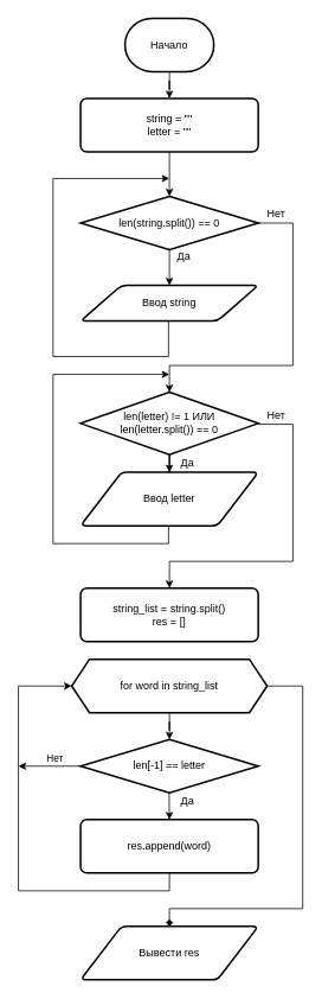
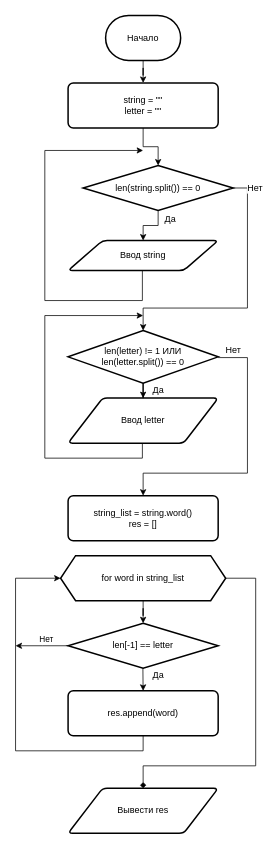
- <mxCell id="8" value="len(string.split()) == 0" style="strokeWidth=2;html=1;shape=mxgraph.flowchart.decision;whiteSpace=wrap;" parent="1" vertex="1"><mxGeometry x="90" y="220" width="200" height="60" as="geometry" /></mxCell>
+ <mxCell id="8" value="len(string.split()) == 0" style="strokeWidth=2;html=1;shape=mxgraph.flowchart.decision;whiteSpace=wrap;" parent="1" vertex="1"><mxGeometry x="110" y="220" width="200" height="60" as="geometry" /></mxCell>
- <mxCell id="9" value="&lt;div&gt;string_list = string.split()&lt;/div&gt;&lt;div&gt;res = []&lt;/div&gt;" style="rounded=1;whiteSpace=wrap;html=1;absoluteArcSize=1;arcSize=14;strokeWidth=2;strokeColor=default;align=center;verticalAlign=middle;fillColor=default;" parent="1" vertex="1"><mxGeometry x="90" y="660" width="200" height="60" as="geometry" /></mxCell>
+ <mxCell id="9" value="&lt;div&gt;string_list = string.word()&lt;/div&gt;&lt;div&gt;res = []&lt;/div&gt;" style="rounded=1;whiteSpace=wrap;html=1;absoluteArcSize=1;arcSize=14;strokeWidth=2;strokeColor=default;align=center;verticalAlign=middle;fillColor=default;" parent="1" vertex="1"><mxGeometry x="90" y="660" width="200" height="60" as="geometry" /></mxCell>
- <mxCell id="10" value="&lt;div&gt;Вывести&amp;nbsp;res&lt;/div&gt;" style="shape=parallelogram;html=1;strokeWidth=2;perimeter=parallelogramPerimeter;whiteSpace=wrap;rounded=1;arcSize=12;size=0.23;" parent="1" vertex="1"><mxGeometry x="90" y="1040" width="200" height="60" as="geometry" /></mxCell>
+ <mxCell id="10" value="&lt;div&gt;Вывести&amp;nbsp;res&lt;/div&gt;" style="shape=parallelogram;html=1;strokeWidth=2;perimeter=parallelogramPerimeter;whiteSpace=wrap;rounded=1;arcSize=12;size=0.23;" parent="1" vertex="1"><mxGeometry x="90" y="1050" width="200" height="60" as="geometry" /></mxCell>
